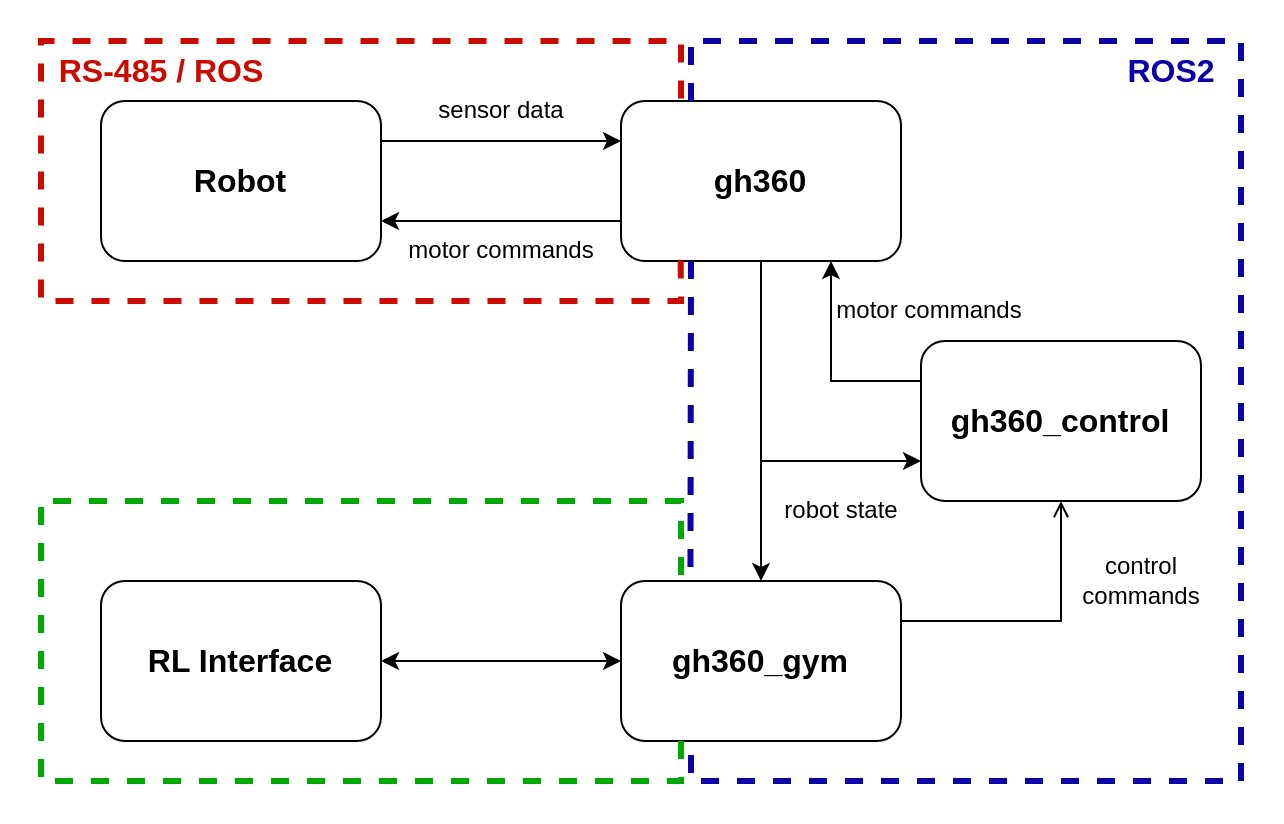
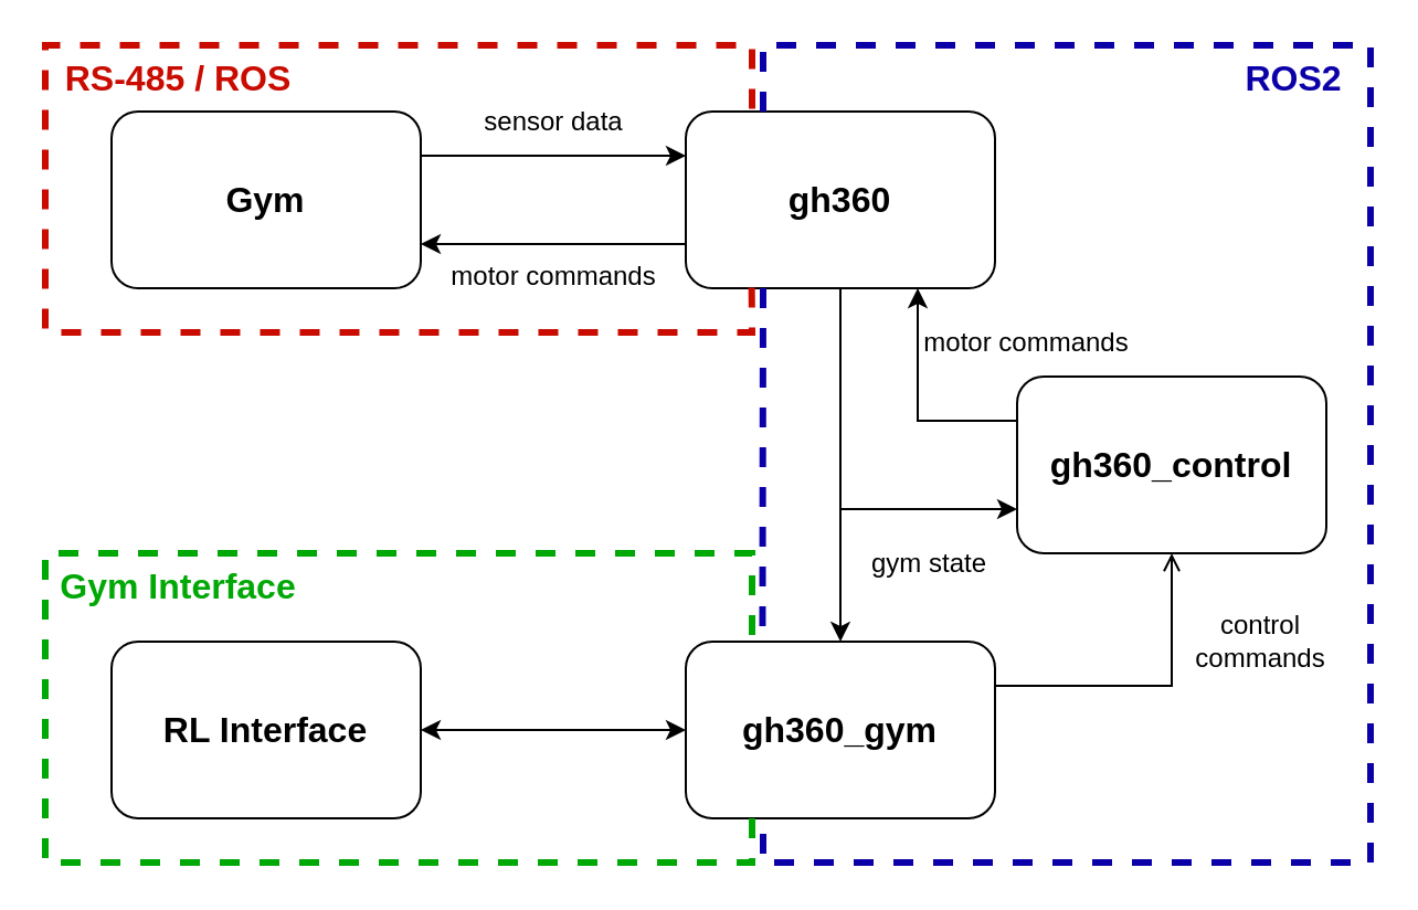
- <mxCell id="3" value="Robot" style="rounded=1;whiteSpace=wrap;html=1;fontStyle=1;fontSize=16;" vertex="1" parent="1"><mxGeometry x="50" y="50" width="140" height="80" as="geometry" /></mxCell>
+ <mxCell id="3" value="Gym" style="rounded=1;whiteSpace=wrap;html=1;fontStyle=1;fontSize=16;" vertex="1" parent="1"><mxGeometry x="50" y="50" width="140" height="80" as="geometry" /></mxCell>
- <mxCell id="16" value="robot state" style="text;html=1;align=center;verticalAlign=middle;resizable=0;points=[];autosize=1;strokeColor=none;fillColor=none;" vertex="1" parent="1"><mxGeometry x="380" y="240" width="80" height="30" as="geometry" /></mxCell>
+ <mxCell id="16" value="gym state" style="text;html=1;align=center;verticalAlign=middle;resizable=0;points=[];autosize=1;strokeColor=none;fillColor=none;" vertex="1" parent="1"><mxGeometry x="380" y="240" width="80" height="30" as="geometry" /></mxCell>
+ <mxCell id="15" value="Gym Interface" style="text;html=1;align=center;verticalAlign=middle;resizable=0;points=[];autosize=1;strokeColor=none;fillColor=none;fontColor=#00A806;fontStyle=1;fontSize=16;" vertex="1" parent="1"><mxGeometry x="20" y="250" width="120" height="30" as="geometry" /></mxCell>
